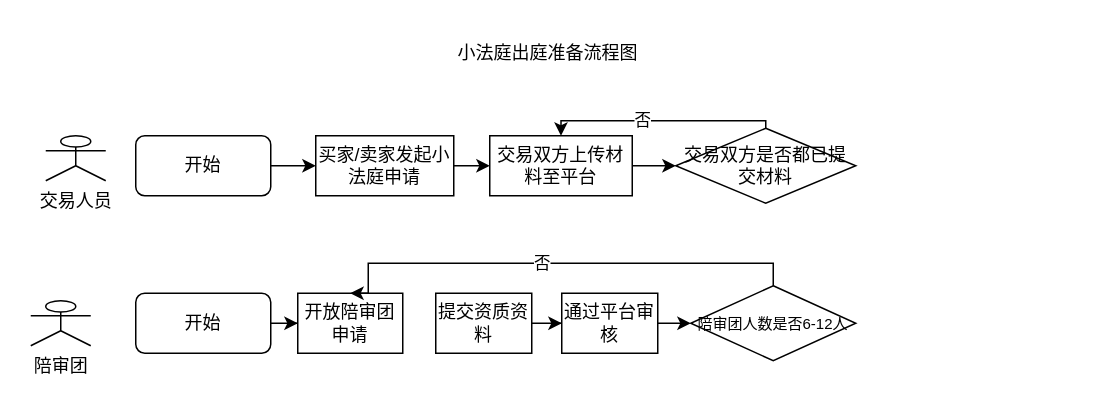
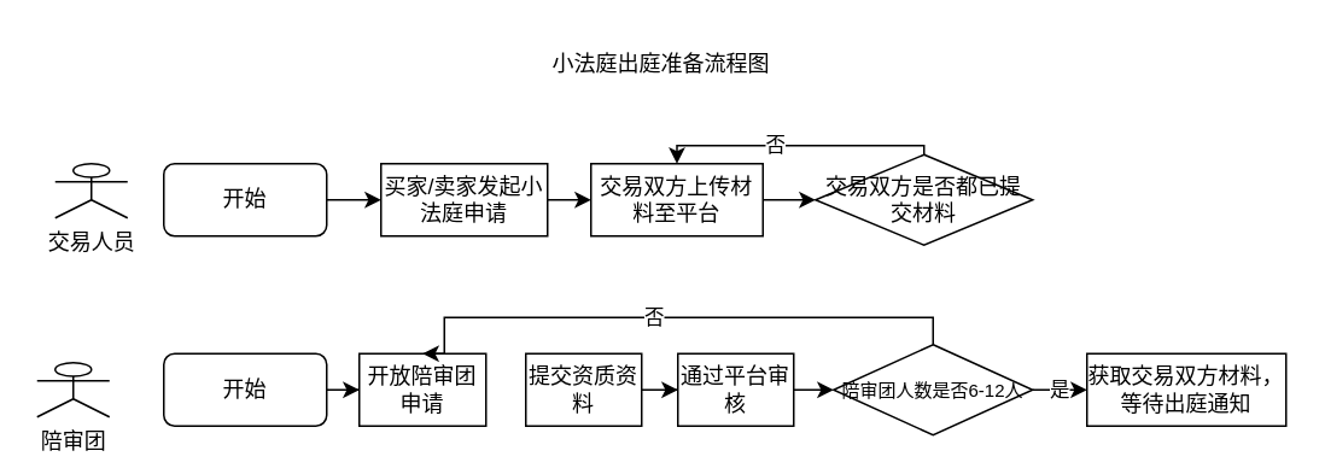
+ <mxCell id="19" value="是" style="edgeStyle=orthogonalEdgeStyle;rounded=0;orthogonalLoop=1;jettySize=auto;html=1;" edge="1" source="22" target="23" parent="1"><mxGeometry relative="1" as="geometry" /></mxCell>
+ <mxCell id="23" value="获取交易双方材料，等待出庭通知" style="rounded=0;whiteSpace=wrap;html=1;" vertex="1" parent="1"><mxGeometry x="600" y="195" width="110" height="40" as="geometry" /></mxCell>
